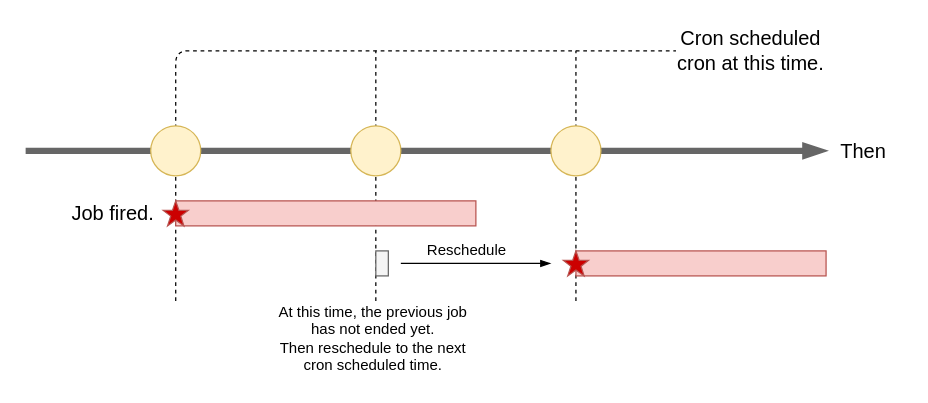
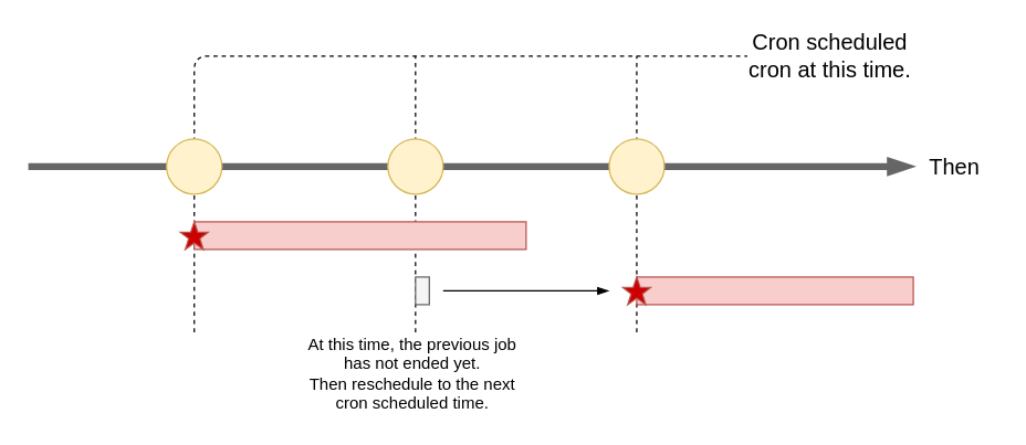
- <mxCell id="16" value="Job fired." style="text;html=1;strokeColor=none;fillColor=none;align=center;verticalAlign=middle;whiteSpace=wrap;rounded=0;fontSize=16;" parent="1" vertex="1"><mxGeometry x="50" y="160" width="80" height="20" as="geometry" /></mxCell>
- <mxCell id="19" value="&lt;font style=&quot;font-size: 12px;&quot;&gt;Reschedule&lt;/font&gt;" style="text;html=1;strokeColor=none;fillColor=none;align=center;verticalAlign=middle;whiteSpace=wrap;rounded=0;fontSize=12;spacing=1;spacingRight=4;" parent="1" vertex="1"><mxGeometry x="340" y="190" width="70" height="20" as="geometry" /></mxCell>
